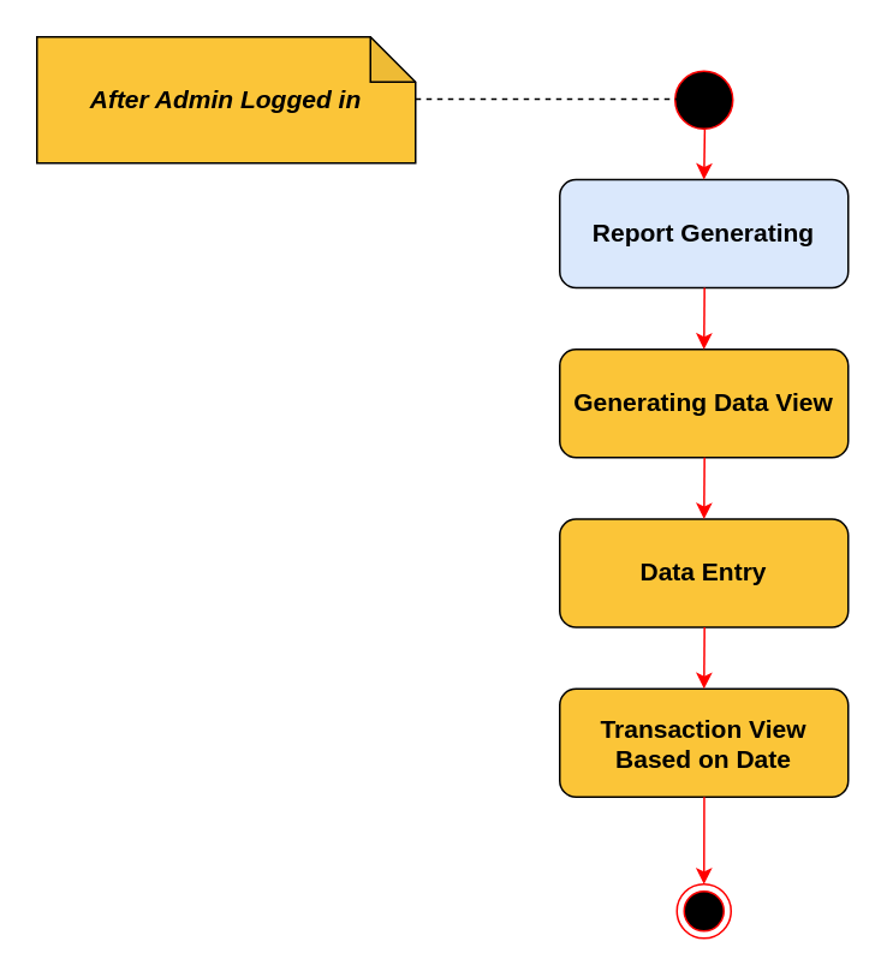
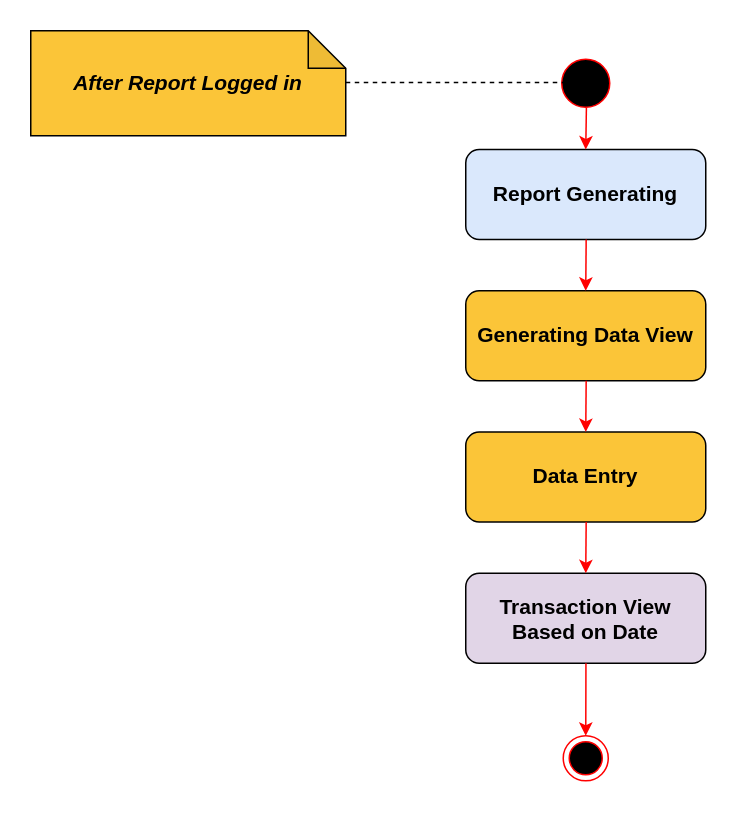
- <mxCell id="3" value="&lt;font style=&quot;font-size: 14px;&quot;&gt;&lt;b&gt;&lt;i&gt;After Admin Logged in&lt;/i&gt;&lt;/b&gt;&lt;/font&gt;" style="shape=note;whiteSpace=wrap;html=1;backgroundOutline=1;darkOpacity=0.05;size=25;fillColor=#FBC538;" parent="1" vertex="1"><mxGeometry x="20" y="20" width="210" height="70" as="geometry" /></mxCell>
+ <mxCell id="3" value="&lt;font style=&quot;font-size: 14px;&quot;&gt;&lt;b&gt;&lt;i&gt;After Report Logged in&lt;/i&gt;&lt;/b&gt;&lt;/font&gt;" style="shape=note;whiteSpace=wrap;html=1;backgroundOutline=1;darkOpacity=0.05;size=25;fillColor=#FBC538;" parent="1" vertex="1"><mxGeometry x="20" y="20" width="210" height="70" as="geometry" /></mxCell>
- <mxCell id="11" value="&lt;span style=&quot;font-size: 14px;&quot;&gt;&lt;b&gt;Transaction View Based on Date&lt;/b&gt;&lt;/span&gt;" style="rounded=1;whiteSpace=wrap;html=1;fillColor=#FBC538;" parent="1" vertex="1"><mxGeometry x="310" y="381.64" width="160" height="60" as="geometry" /></mxCell>
+ <mxCell id="11" value="&lt;span style=&quot;font-size: 14px;&quot;&gt;&lt;b&gt;Transaction View Based on Date&lt;/b&gt;&lt;/span&gt;" style="rounded=1;whiteSpace=wrap;html=1;fillColor=#e1d5e7;" parent="1" vertex="1"><mxGeometry x="310" y="381.64" width="160" height="60" as="geometry" /></mxCell>
